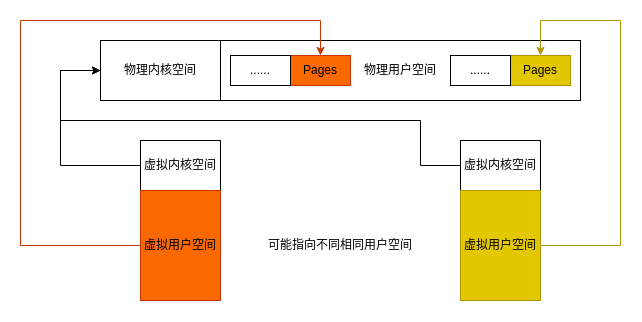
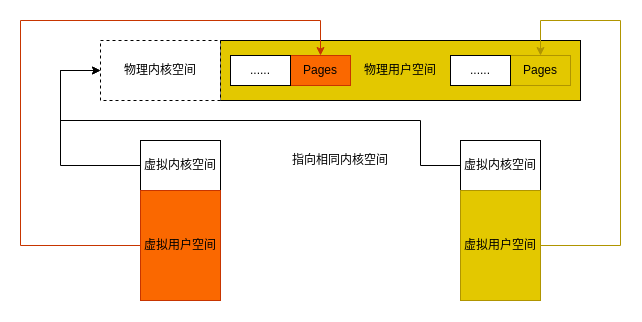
- <mxCell id="9" value="物理内核空间" style="rounded=0;whiteSpace=wrap;html=1;" vertex="1" parent="2"><mxGeometry x="80" y="20" width="120" height="60" as="geometry" /></mxCell>
+ <mxCell id="9" value="物理内核空间" style="rounded=0;whiteSpace=wrap;html=1;dashed=1;" vertex="1" parent="2"><mxGeometry x="80" y="20" width="120" height="60" as="geometry" /></mxCell>
- <mxCell id="3" value="物理用户空间" style="rounded=0;whiteSpace=wrap;html=1;" vertex="1" parent="2"><mxGeometry x="200" y="20" width="360" height="60" as="geometry" /></mxCell>
+ <mxCell id="3" value="物理用户空间" style="rounded=0;whiteSpace=wrap;html=1;fillColor=#e3c800;" vertex="1" parent="2"><mxGeometry x="200" y="20" width="360" height="60" as="geometry" /></mxCell>
+ <mxCell id="17" value="指向相同内核空间" style="text;html=1;strokeColor=none;fillColor=none;align=center;verticalAlign=middle;whiteSpace=wrap;rounded=0;" vertex="1" parent="2"><mxGeometry x="260" y="130" width="120" height="20" as="geometry" /></mxCell>
- <mxCell id="18" value="可能指向不同相同用户空间" style="text;html=1;strokeColor=none;fillColor=none;align=center;verticalAlign=middle;whiteSpace=wrap;rounded=0;" vertex="1" parent="2"><mxGeometry x="240" y="215" width="160" height="20" as="geometry" /></mxCell>
